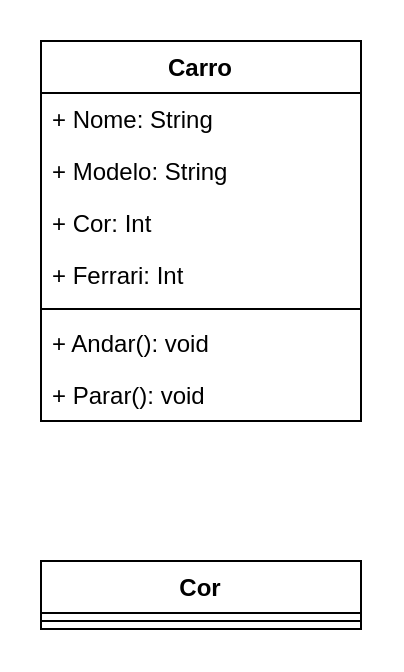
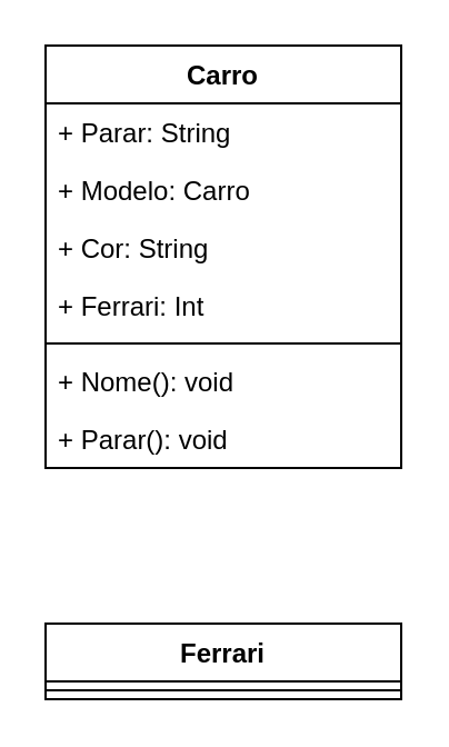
- <mxCell id="3" value="+ Nome: String" style="text;strokeColor=none;fillColor=none;align=left;verticalAlign=top;spacingLeft=4;spacingRight=4;overflow=hidden;rotatable=0;points=[[0,0.5],[1,0.5]];portConstraint=eastwest;" vertex="1" parent="2"><mxGeometry y="26" width="160" height="26" as="geometry" /></mxCell>
+ <mxCell id="3" value="+ Parar: String" style="text;strokeColor=none;fillColor=none;align=left;verticalAlign=top;spacingLeft=4;spacingRight=4;overflow=hidden;rotatable=0;points=[[0,0.5],[1,0.5]];portConstraint=eastwest;" vertex="1" parent="2"><mxGeometry y="26" width="160" height="26" as="geometry" /></mxCell>
- <mxCell id="4" value="+ Modelo: String" style="text;strokeColor=none;fillColor=none;align=left;verticalAlign=top;spacingLeft=4;spacingRight=4;overflow=hidden;rotatable=0;points=[[0,0.5],[1,0.5]];portConstraint=eastwest;" vertex="1" parent="2"><mxGeometry y="52" width="160" height="26" as="geometry" /></mxCell>
+ <mxCell id="4" value="+ Modelo: Carro" style="text;strokeColor=none;fillColor=none;align=left;verticalAlign=top;spacingLeft=4;spacingRight=4;overflow=hidden;rotatable=0;points=[[0,0.5],[1,0.5]];portConstraint=eastwest;" vertex="1" parent="2"><mxGeometry y="52" width="160" height="26" as="geometry" /></mxCell>
- <mxCell id="5" value="+ Cor: Int" style="text;strokeColor=none;fillColor=none;align=left;verticalAlign=top;spacingLeft=4;spacingRight=4;overflow=hidden;rotatable=0;points=[[0,0.5],[1,0.5]];portConstraint=eastwest;" vertex="1" parent="2"><mxGeometry y="78" width="160" height="26" as="geometry" /></mxCell>
+ <mxCell id="5" value="+ Cor: String" style="text;strokeColor=none;fillColor=none;align=left;verticalAlign=top;spacingLeft=4;spacingRight=4;overflow=hidden;rotatable=0;points=[[0,0.5],[1,0.5]];portConstraint=eastwest;" vertex="1" parent="2"><mxGeometry y="78" width="160" height="26" as="geometry" /></mxCell>
- <mxCell id="8" value="+ Andar(): void" style="text;strokeColor=none;fillColor=none;align=left;verticalAlign=top;spacingLeft=4;spacingRight=4;overflow=hidden;rotatable=0;points=[[0,0.5],[1,0.5]];portConstraint=eastwest;" vertex="1" parent="2"><mxGeometry y="138" width="160" height="26" as="geometry" /></mxCell>
+ <mxCell id="8" value="+ Nome(): void" style="text;strokeColor=none;fillColor=none;align=left;verticalAlign=top;spacingLeft=4;spacingRight=4;overflow=hidden;rotatable=0;points=[[0,0.5],[1,0.5]];portConstraint=eastwest;" vertex="1" parent="2"><mxGeometry y="138" width="160" height="26" as="geometry" /></mxCell>
- <mxCell id="10" value="Cor" style="swimlane;fontStyle=1;align=center;verticalAlign=top;childLayout=stackLayout;horizontal=1;startSize=26;horizontalStack=0;resizeParent=1;resizeParentMax=0;resizeLast=0;collapsible=1;marginBottom=0;" vertex="1" parent="1"><mxGeometry x="20" y="280" width="160" height="34" as="geometry"><mxRectangle x="50" y="400" width="80" height="30" as="alternateBounds" /></mxGeometry></mxCell>
+ <mxCell id="10" value="Ferrari" style="swimlane;fontStyle=1;align=center;verticalAlign=top;childLayout=stackLayout;horizontal=1;startSize=26;horizontalStack=0;resizeParent=1;resizeParentMax=0;resizeLast=0;collapsible=1;marginBottom=0;" vertex="1" parent="1"><mxGeometry x="20" y="280" width="160" height="34" as="geometry"><mxRectangle x="50" y="400" width="80" height="30" as="alternateBounds" /></mxGeometry></mxCell>
